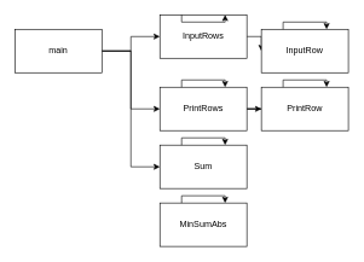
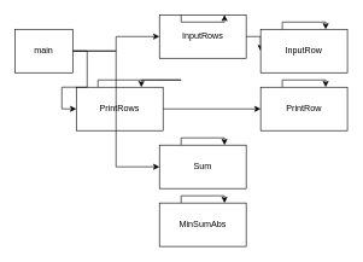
- <mxCell id="10" value="main" style="rounded=0;whiteSpace=wrap;html=1;" parent="1" vertex="1"><mxGeometry x="20" y="40" width="120" height="60" as="geometry" /></mxCell>
+ <mxCell id="10" value="main" style="rounded=0;whiteSpace=wrap;html=1;" parent="1" vertex="1"><mxGeometry x="20" y="40" width="80" height="60" as="geometry" /></mxCell>
- <mxCell id="4" value="PrintRows" style="rounded=0;whiteSpace=wrap;html=1;" parent="1" vertex="1"><mxGeometry x="220" y="120" width="120" height="60" as="geometry" /></mxCell>
+ <mxCell id="4" value="PrintRows" style="rounded=0;whiteSpace=wrap;html=1;" parent="1" vertex="1"><mxGeometry x="105" y="120" width="120" height="60" as="geometry" /></mxCell>
